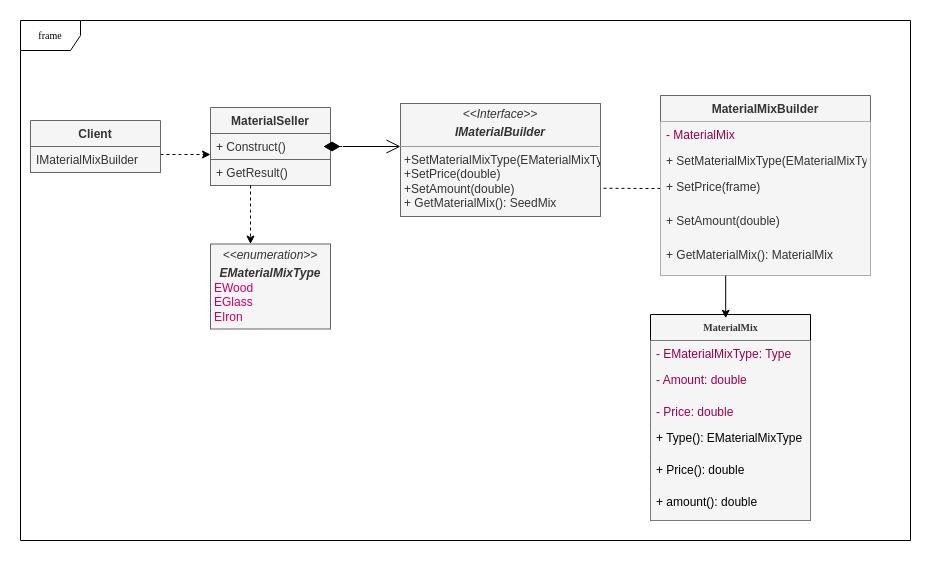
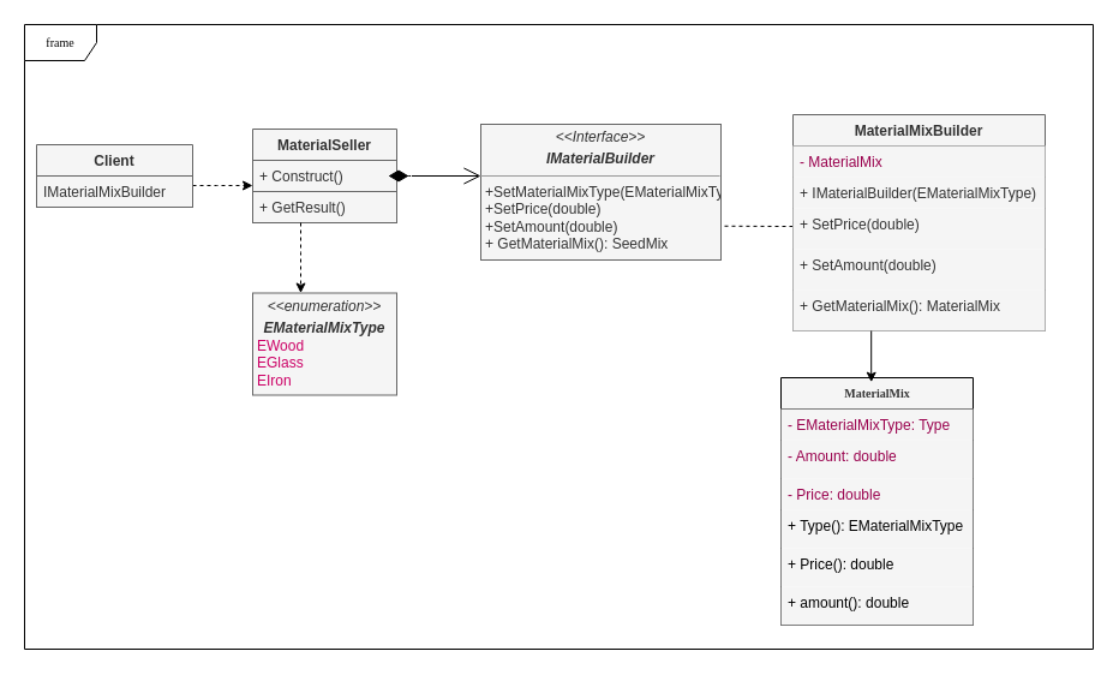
- <mxCell id="16" value="+ SetMaterialMixType(EMaterialMixType)" style="text;strokeColor=none;fillColor=#f5f5f5;align=left;verticalAlign=top;spacingLeft=4;spacingRight=4;overflow=hidden;rotatable=0;points=[[0,0.5],[1,0.5]];portConstraint=eastwest;fontColor=#333333;" parent="14" vertex="1"><mxGeometry y="52" width="210" height="26" as="geometry" /></mxCell>
+ <mxCell id="16" value="+ IMaterialBuilder(EMaterialMixType)" style="text;strokeColor=none;fillColor=#f5f5f5;align=left;verticalAlign=top;spacingLeft=4;spacingRight=4;overflow=hidden;rotatable=0;points=[[0,0.5],[1,0.5]];portConstraint=eastwest;fontColor=#333333;" parent="14" vertex="1"><mxGeometry y="52" width="210" height="26" as="geometry" /></mxCell>
- <mxCell id="17" value="+ SetPrice(frame)" style="text;strokeColor=none;fillColor=#f5f5f5;align=left;verticalAlign=top;spacingLeft=4;spacingRight=4;overflow=hidden;rotatable=0;points=[[0,0.5],[1,0.5]];portConstraint=eastwest;fontColor=#333333;" parent="14" vertex="1"><mxGeometry y="78" width="210" height="34" as="geometry" /></mxCell>
+ <mxCell id="17" value="+ SetPrice(double)" style="text;strokeColor=none;fillColor=#f5f5f5;align=left;verticalAlign=top;spacingLeft=4;spacingRight=4;overflow=hidden;rotatable=0;points=[[0,0.5],[1,0.5]];portConstraint=eastwest;fontColor=#333333;" parent="14" vertex="1"><mxGeometry y="78" width="210" height="34" as="geometry" /></mxCell>
